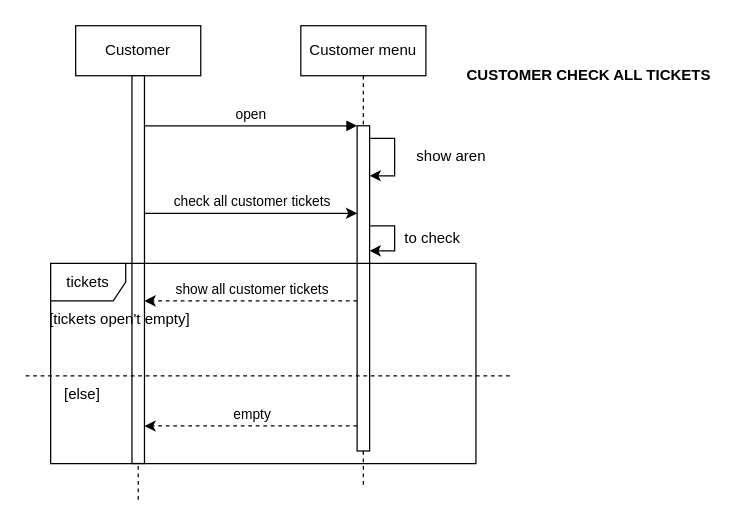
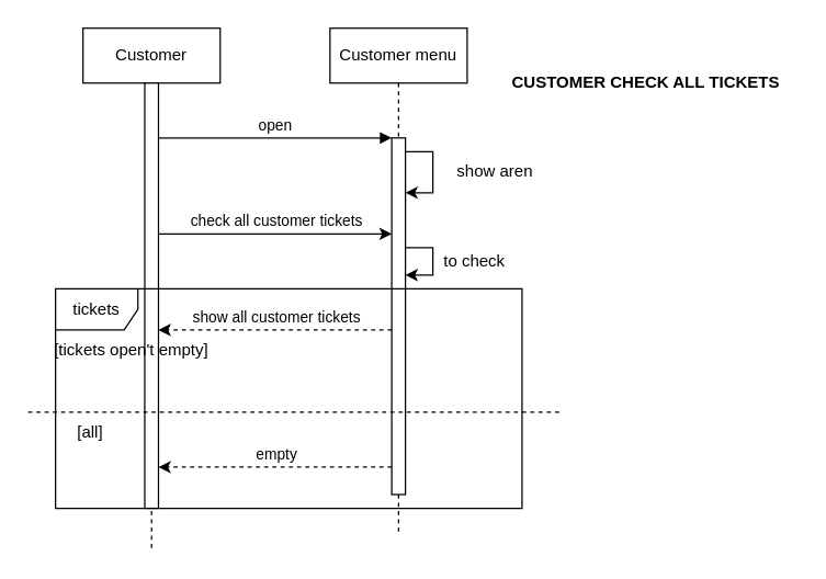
- <mxCell id="18" value="[else]" style="text;html=1;align=center;verticalAlign=middle;resizable=0;points=[];autosize=1;strokeColor=none;fillColor=none;" parent="1" vertex="1"><mxGeometry x="40" y="300" width="50" height="30" as="geometry" /></mxCell>
+ <mxCell id="18" value="[all]" style="text;html=1;align=center;verticalAlign=middle;resizable=0;points=[];autosize=1;strokeColor=none;fillColor=none;" parent="1" vertex="1"><mxGeometry x="40" y="300" width="50" height="30" as="geometry" /></mxCell>
